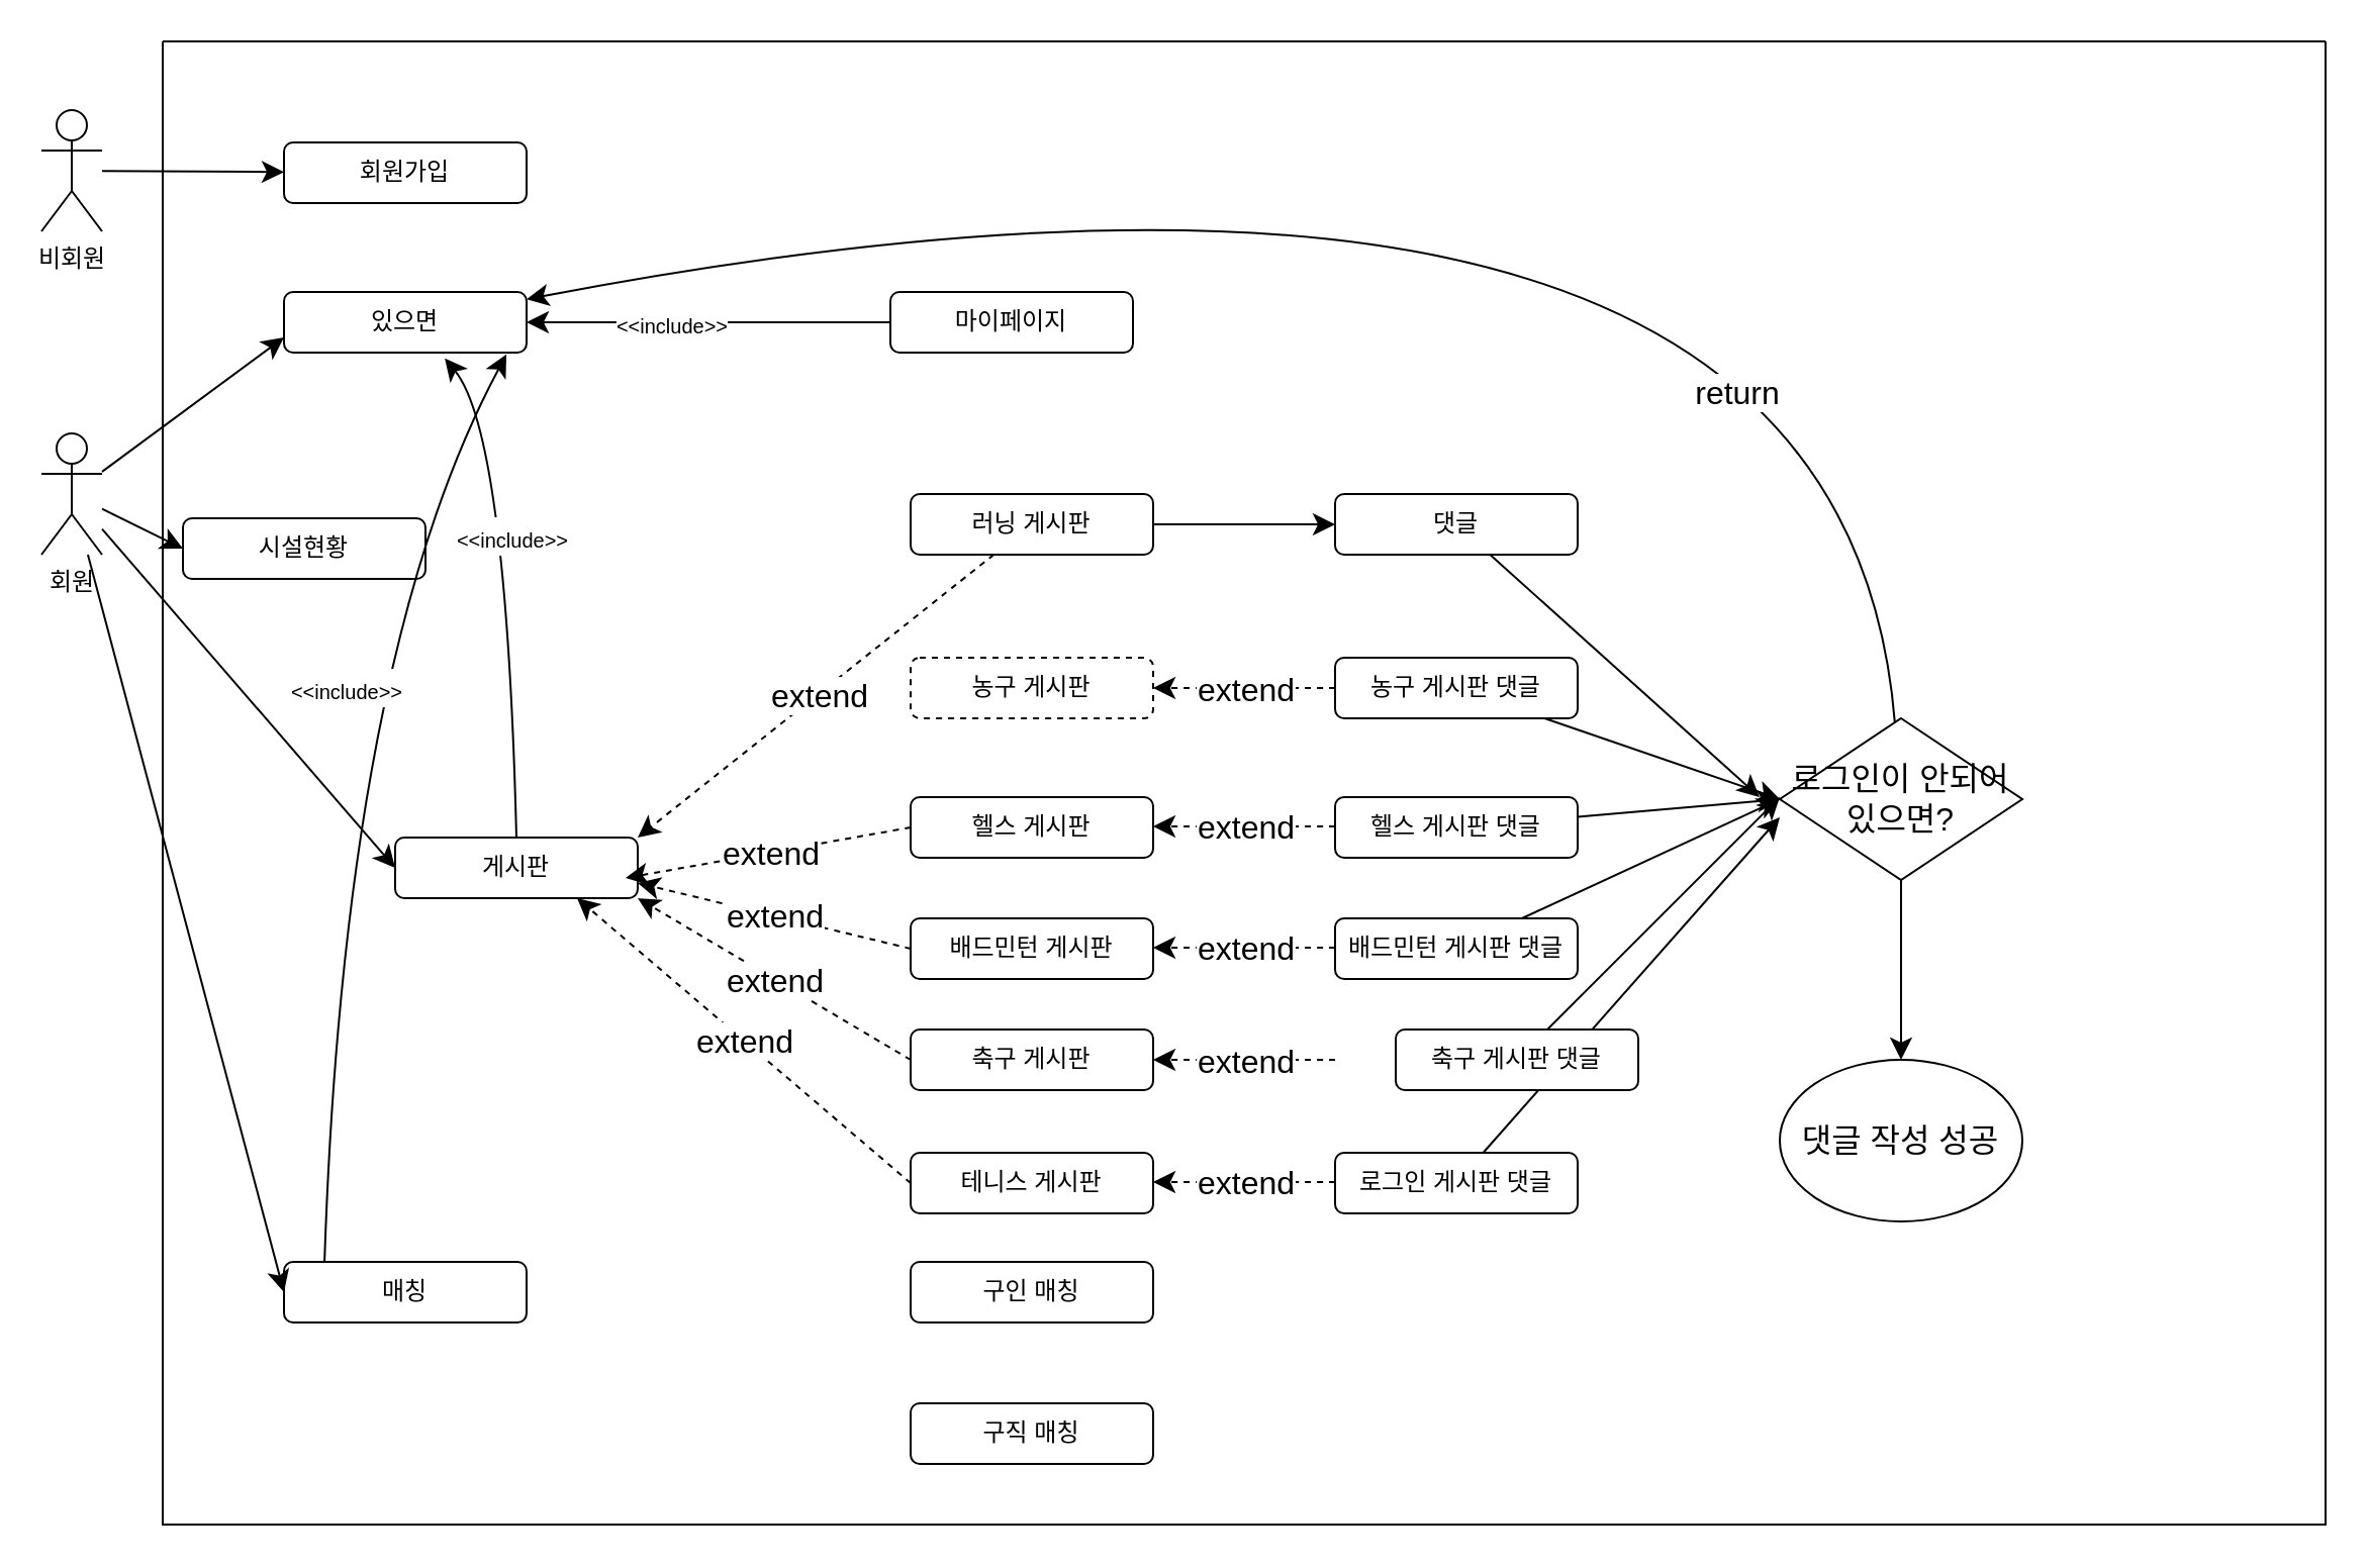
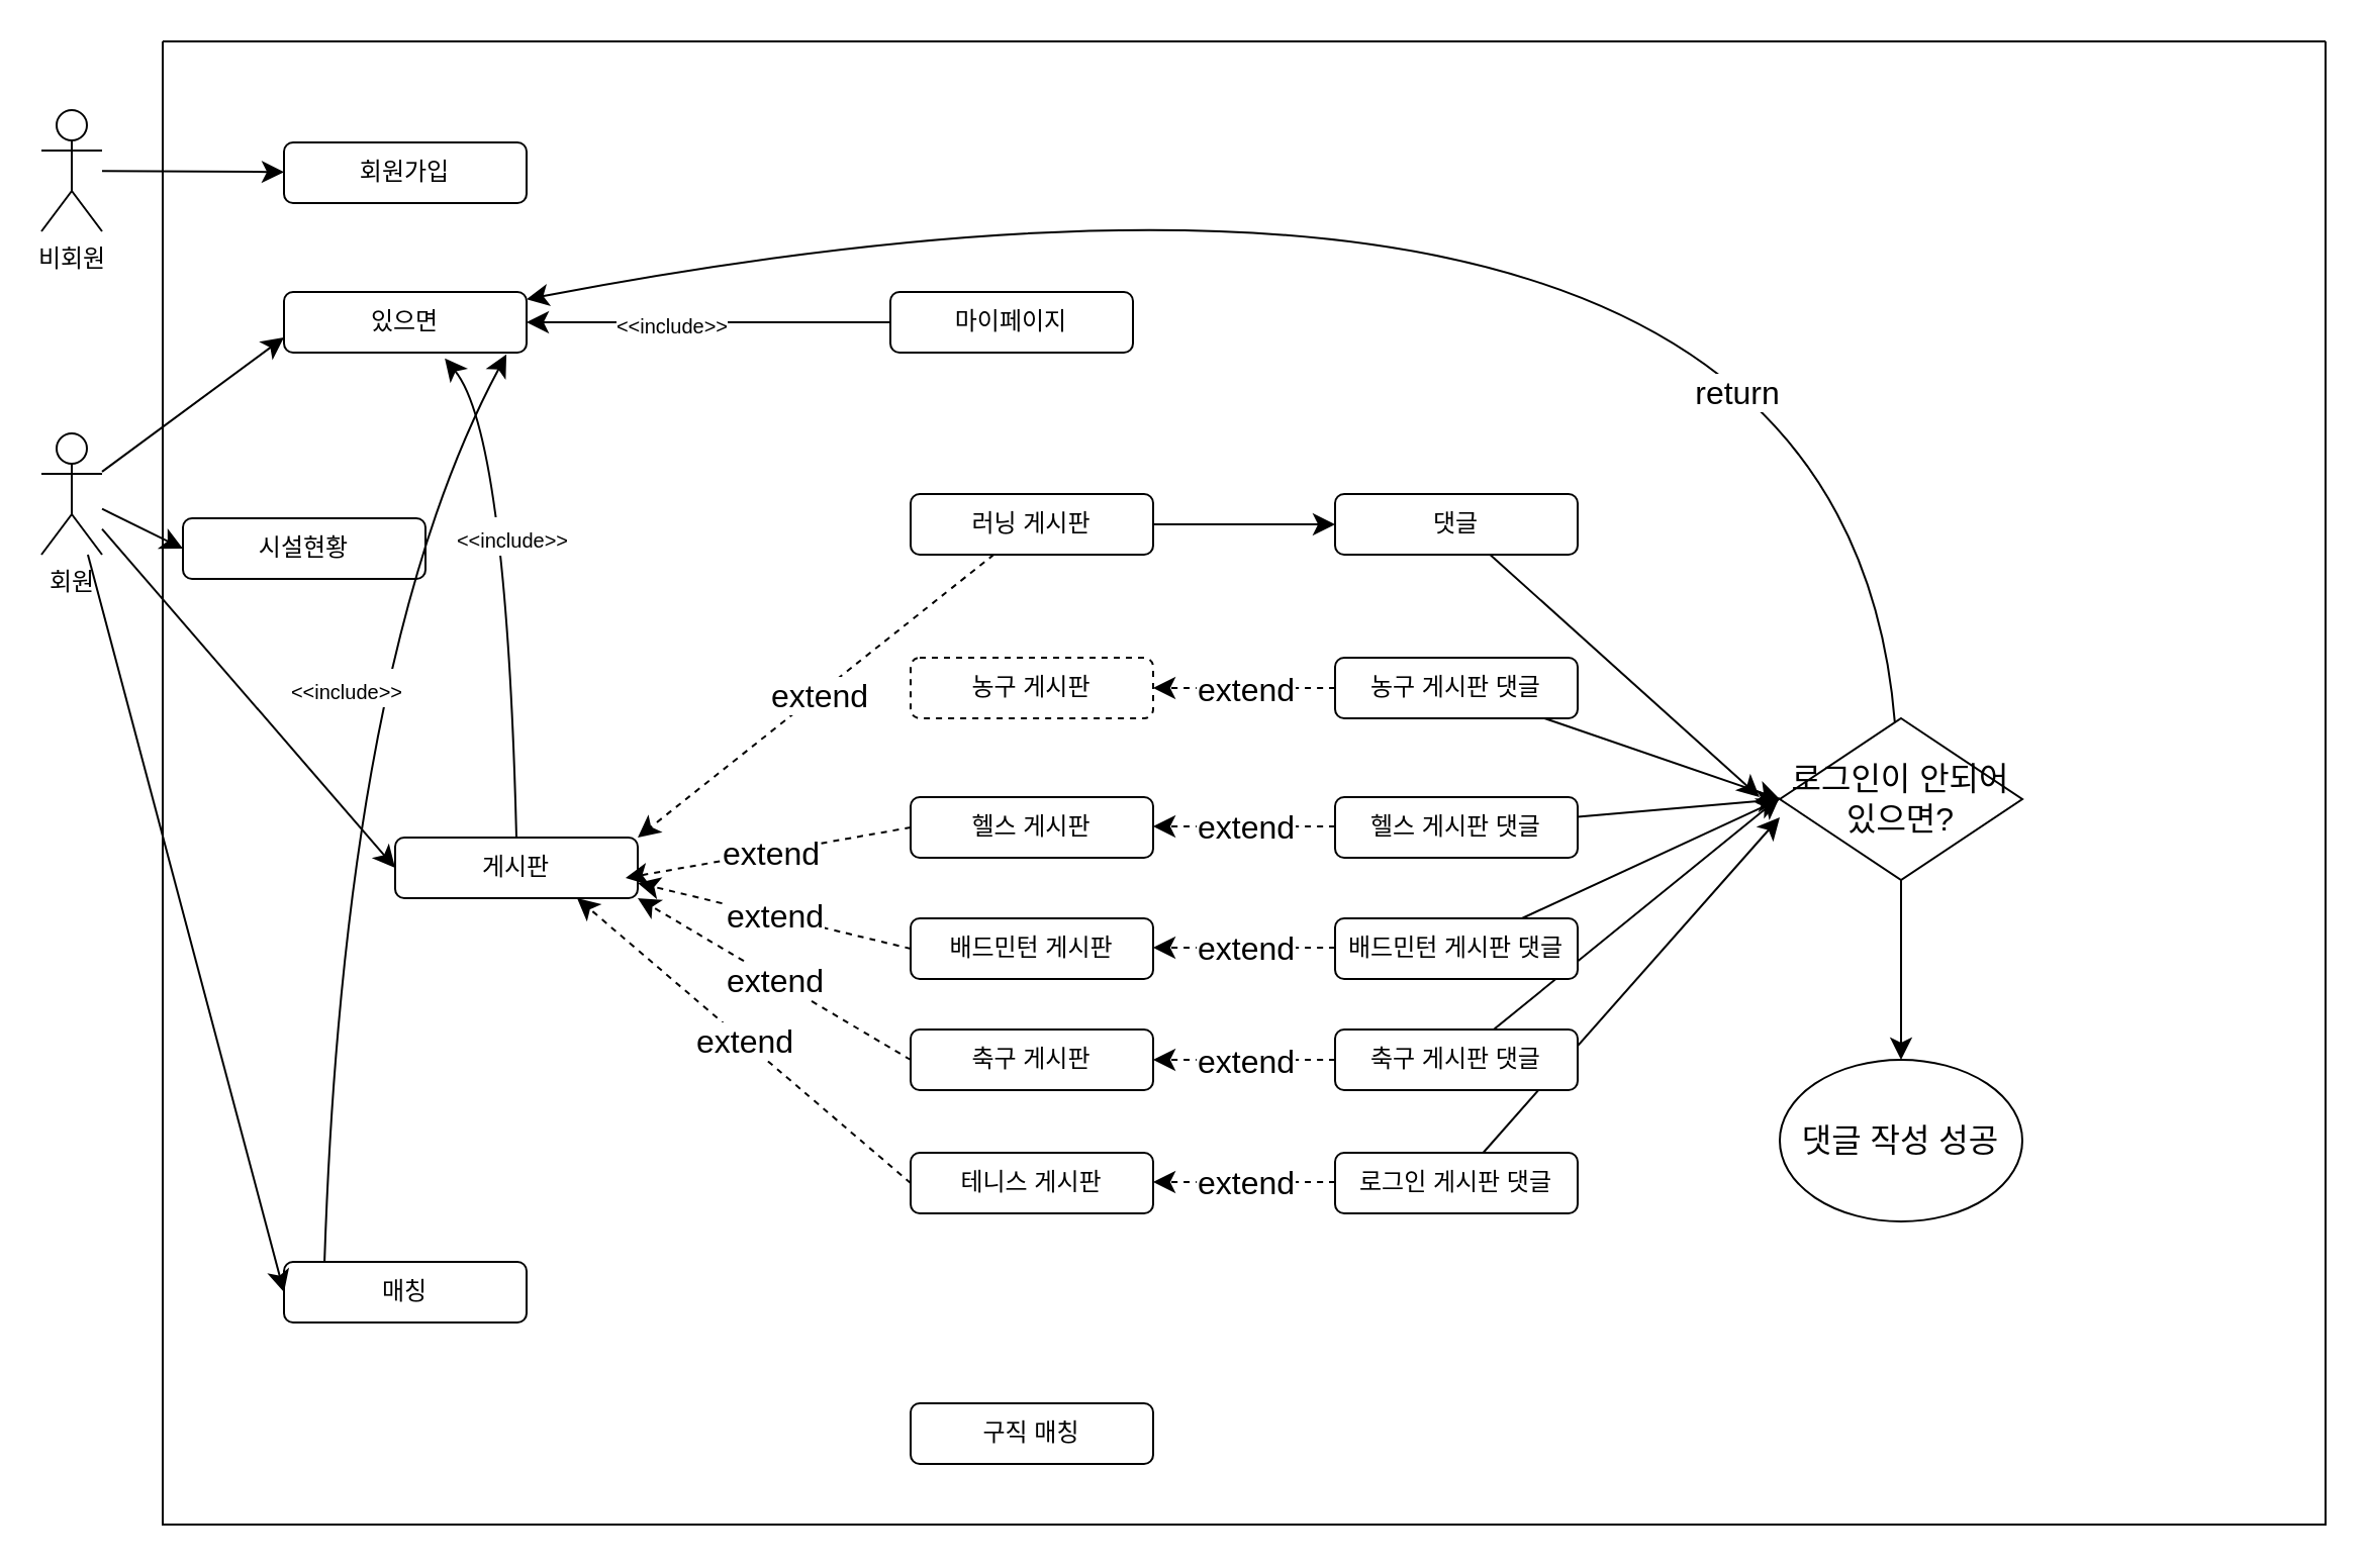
- <mxCell id="14" value="축구 게시판 댓글" style="rounded=1;whiteSpace=wrap;html=1;" parent="2" vertex="1"><mxGeometry x="610" y="489" width="120" height="30" as="geometry" /></mxCell>
+ <mxCell id="14" value="축구 게시판 댓글" style="rounded=1;whiteSpace=wrap;html=1;" parent="2" vertex="1"><mxGeometry x="580" y="489" width="120" height="30" as="geometry" /></mxCell>
- <mxCell id="33" value="구인 매칭" style="rounded=1;whiteSpace=wrap;html=1;" parent="2" vertex="1"><mxGeometry x="370" y="604" width="120" height="30" as="geometry" /></mxCell>
